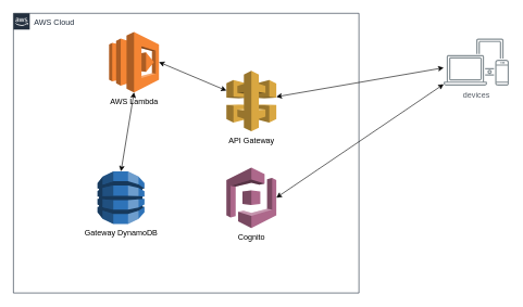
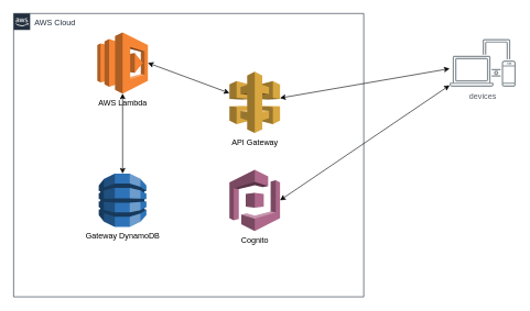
- <mxCell id="5" value="AWS Lambda" style="outlineConnect=0;dashed=0;verticalLabelPosition=bottom;verticalAlign=top;align=center;html=1;shape=mxgraph.aws3.lambda;fillColor=#F58534;gradientColor=none;" vertex="1" parent="1"><mxGeometry x="166.75" y="48.5" width="76.5" height="93" as="geometry" /></mxCell>
+ <mxCell id="5" value="AWS Lambda" style="outlineConnect=0;dashed=0;verticalLabelPosition=bottom;verticalAlign=top;align=center;html=1;shape=mxgraph.aws3.lambda;fillColor=#F58534;gradientColor=none;" vertex="1" parent="1"><mxGeometry x="146.75" y="48.5" width="76.5" height="93" as="geometry" /></mxCell>
